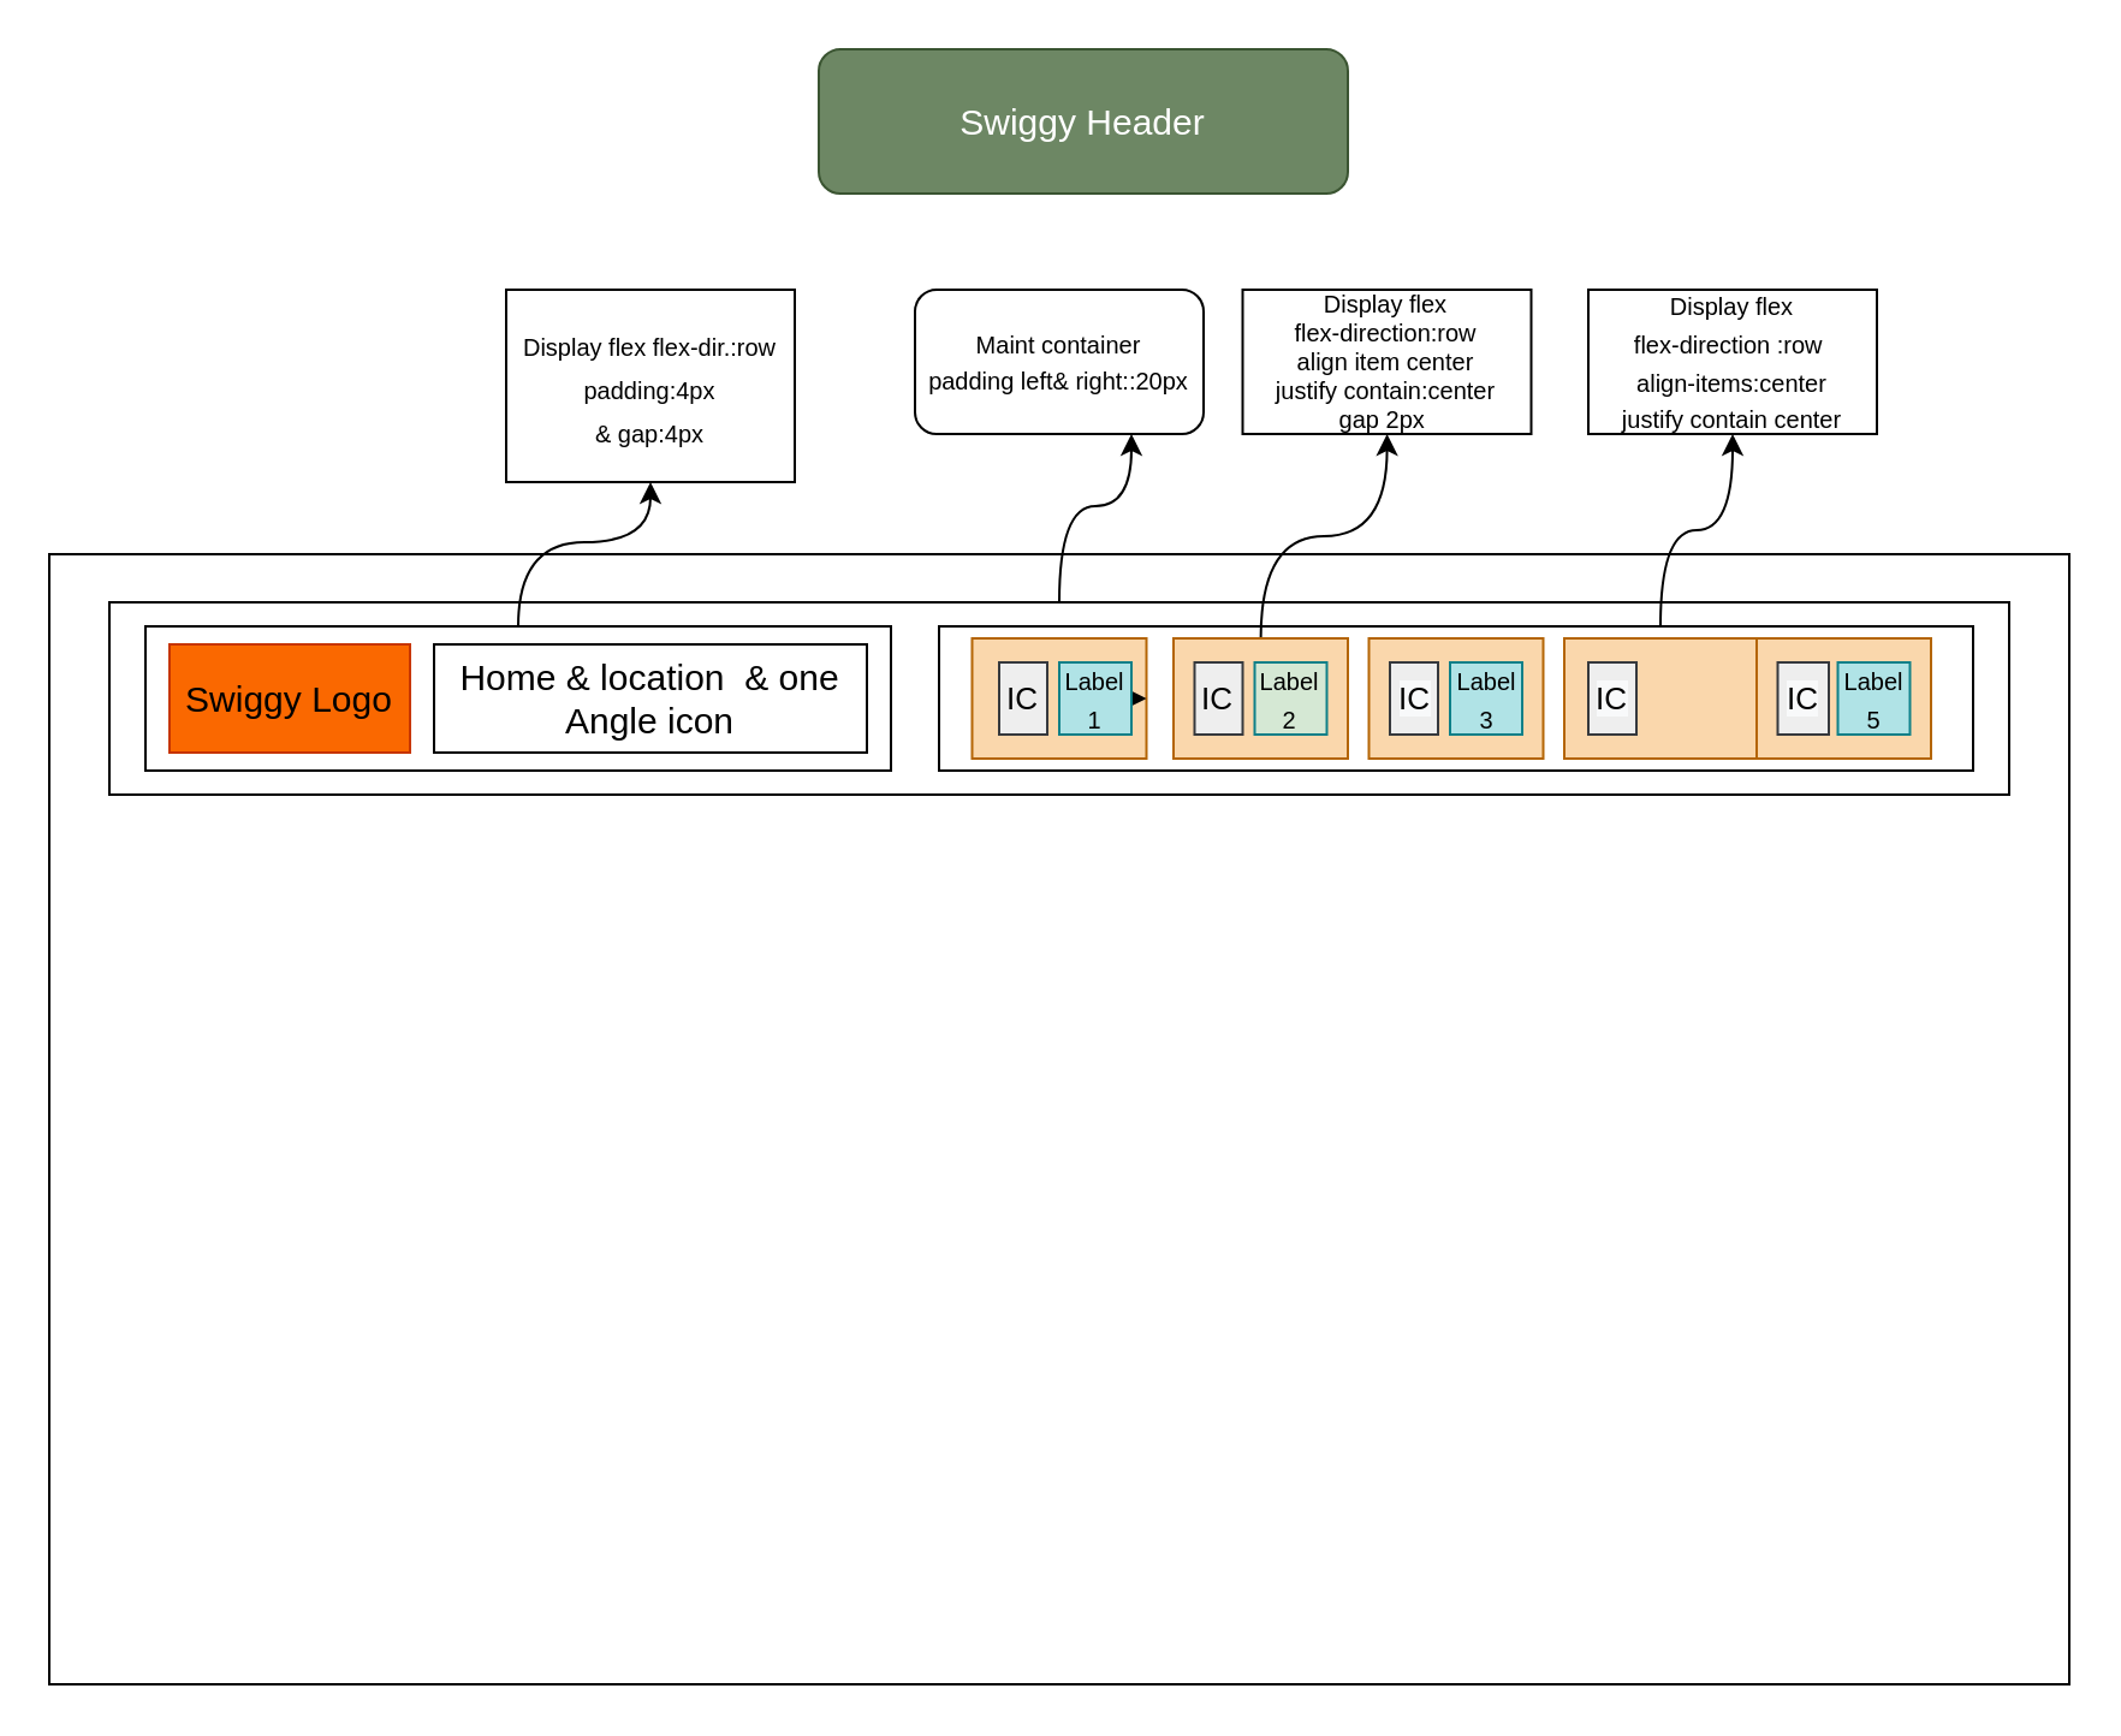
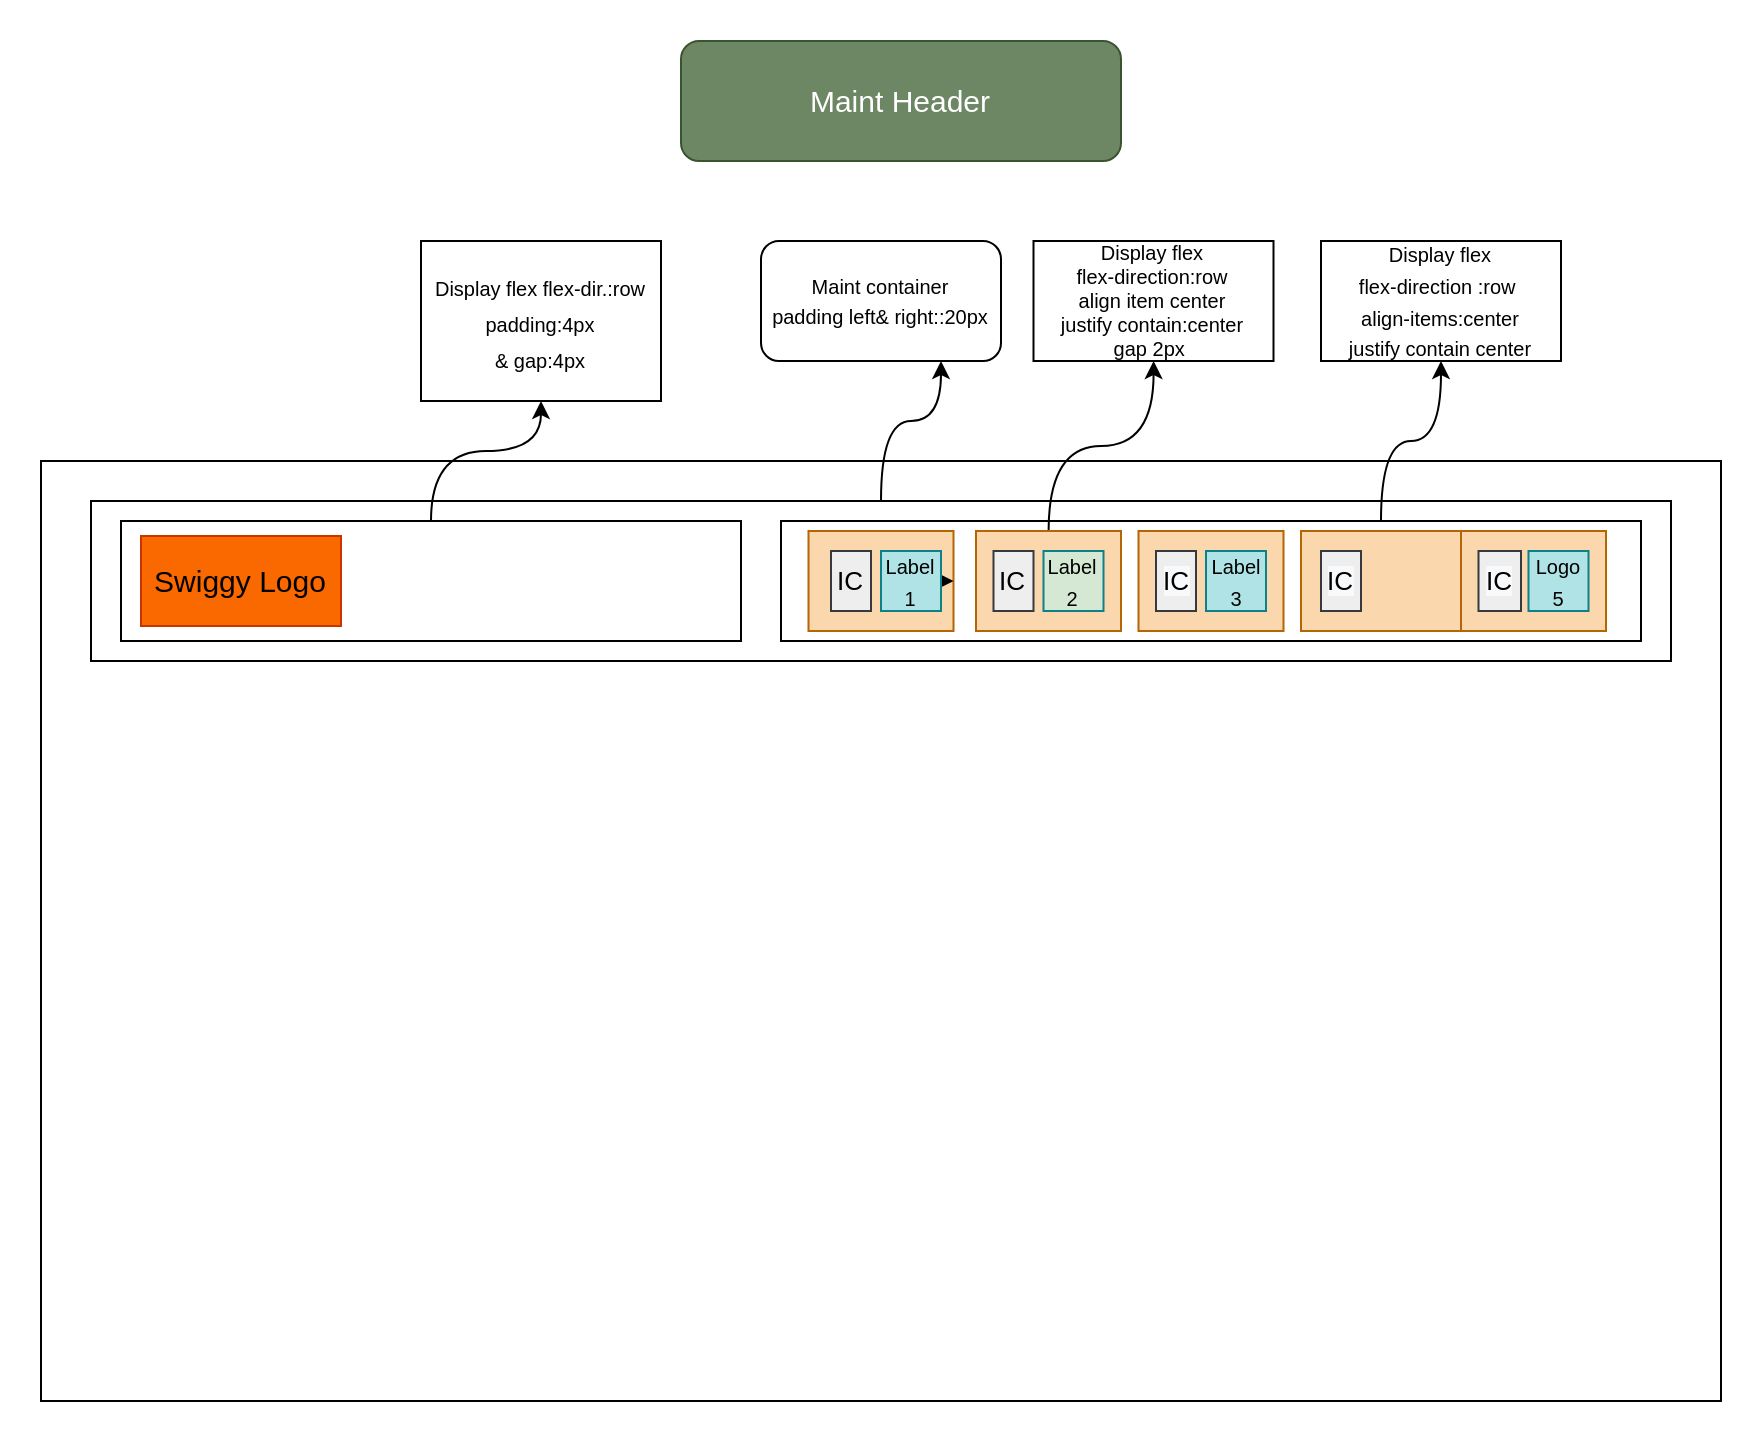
- <mxCell id="3" value="&lt;font style=&quot;font-size: 15px&quot;&gt;Swiggy Header&lt;/font&gt;" style="rounded=1;whiteSpace=wrap;html=1;fillColor=#6d8764;fontColor=#ffffff;strokeColor=#3A5431;" vertex="1" parent="1"><mxGeometry x="340" y="20" width="220" height="60" as="geometry" /></mxCell>
+ <mxCell id="3" value="&lt;font style=&quot;font-size: 15px&quot;&gt;Maint Header&lt;/font&gt;" style="rounded=1;whiteSpace=wrap;html=1;fillColor=#6d8764;fontColor=#ffffff;strokeColor=#3A5431;" vertex="1" parent="1"><mxGeometry x="340" y="20" width="220" height="60" as="geometry" /></mxCell>
- <mxCell id="12" value="Home &amp;amp; location&amp;nbsp; &amp;amp; one Angle icon" style="rounded=0;whiteSpace=wrap;html=1;fontSize=15;" vertex="1" parent="1"><mxGeometry x="180" y="267.5" width="180" height="45" as="geometry" /></mxCell>
- <mxCell id="28" value="&lt;span style=&quot;font-size: 10px&quot;&gt;Label&lt;br&gt;5&lt;br&gt;&lt;/span&gt;" style="rounded=0;whiteSpace=wrap;html=1;fontSize=13;fillColor=#b0e3e6;strokeColor=#0e8088;" vertex="1" parent="1"><mxGeometry x="763.75" y="275" width="30" height="30" as="geometry" /></mxCell>
+ <mxCell id="28" value="&lt;span style=&quot;font-size: 10px&quot;&gt;Logo&lt;br&gt;5&lt;br&gt;&lt;/span&gt;" style="rounded=0;whiteSpace=wrap;html=1;fontSize=13;fillColor=#b0e3e6;strokeColor=#0e8088;" vertex="1" parent="1"><mxGeometry x="763.75" y="275" width="30" height="30" as="geometry" /></mxCell>
